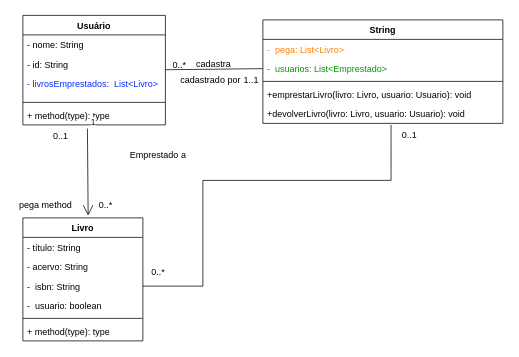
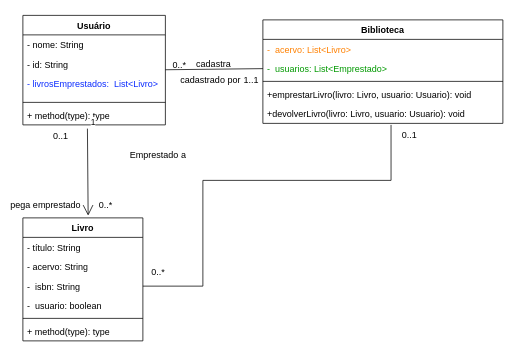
- <mxCell id="8" value="&lt;font style=&quot;vertical-align: inherit;&quot;&gt;&lt;font style=&quot;vertical-align: inherit;&quot;&gt;String&lt;/font&gt;&lt;/font&gt;" style="swimlane;fontStyle=1;align=center;verticalAlign=top;childLayout=stackLayout;horizontal=1;startSize=26;horizontalStack=0;resizeParent=1;resizeParentMax=0;resizeLast=0;collapsible=1;marginBottom=0;whiteSpace=wrap;html=1;" parent="1" vertex="1"><mxGeometry x="350" y="26" width="320" height="138" as="geometry" /></mxCell>
+ <mxCell id="8" value="&lt;font style=&quot;vertical-align: inherit;&quot;&gt;&lt;font style=&quot;vertical-align: inherit;&quot;&gt;Biblioteca&lt;/font&gt;&lt;/font&gt;" style="swimlane;fontStyle=1;align=center;verticalAlign=top;childLayout=stackLayout;horizontal=1;startSize=26;horizontalStack=0;resizeParent=1;resizeParentMax=0;resizeLast=0;collapsible=1;marginBottom=0;whiteSpace=wrap;html=1;" parent="1" vertex="1"><mxGeometry x="350" y="26" width="320" height="138" as="geometry" /></mxCell>
- <mxCell id="9" value="&lt;font style=&quot;vertical-align: inherit;&quot;&gt;&lt;font style=&quot;vertical-align: inherit;&quot;&gt;-&amp;nbsp; pega: List&amp;lt;Livro&amp;gt;&lt;/font&gt;&lt;/font&gt;" style="text;strokeColor=none;fillColor=none;align=left;verticalAlign=top;spacingLeft=4;spacingRight=4;overflow=hidden;rotatable=0;points=[[0,0.5],[1,0.5]];portConstraint=eastwest;whiteSpace=wrap;html=1;fontColor=#FF8000;" parent="8" vertex="1"><mxGeometry y="26" width="320" height="26" as="geometry" /></mxCell>
+ <mxCell id="9" value="&lt;font style=&quot;vertical-align: inherit;&quot;&gt;&lt;font style=&quot;vertical-align: inherit;&quot;&gt;-&amp;nbsp; acervo: List&amp;lt;Livro&amp;gt;&lt;/font&gt;&lt;/font&gt;" style="text;strokeColor=none;fillColor=none;align=left;verticalAlign=top;spacingLeft=4;spacingRight=4;overflow=hidden;rotatable=0;points=[[0,0.5],[1,0.5]];portConstraint=eastwest;whiteSpace=wrap;html=1;fontColor=#FF8000;" parent="8" vertex="1"><mxGeometry y="26" width="320" height="26" as="geometry" /></mxCell>
- <mxCell id="23" value="&lt;span style=&quot;font-weight: normal;&quot;&gt;pega method&lt;/span&gt;" style="text;align=center;fontStyle=1;verticalAlign=middle;spacingLeft=3;spacingRight=3;strokeColor=none;rotatable=0;points=[[0,0.5],[1,0.5]];portConstraint=eastwest;html=1;" vertex="1" parent="1"><mxGeometry x="20" y="260" width="80" height="26" as="geometry" /></mxCell>
+ <mxCell id="23" value="&lt;span style=&quot;font-weight: normal;&quot;&gt;pega emprestado&lt;/span&gt;" style="text;align=center;fontStyle=1;verticalAlign=middle;spacingLeft=3;spacingRight=3;strokeColor=none;rotatable=0;points=[[0,0.5],[1,0.5]];portConstraint=eastwest;html=1;" vertex="1" parent="1"><mxGeometry x="20" y="260" width="80" height="26" as="geometry" /></mxCell>
